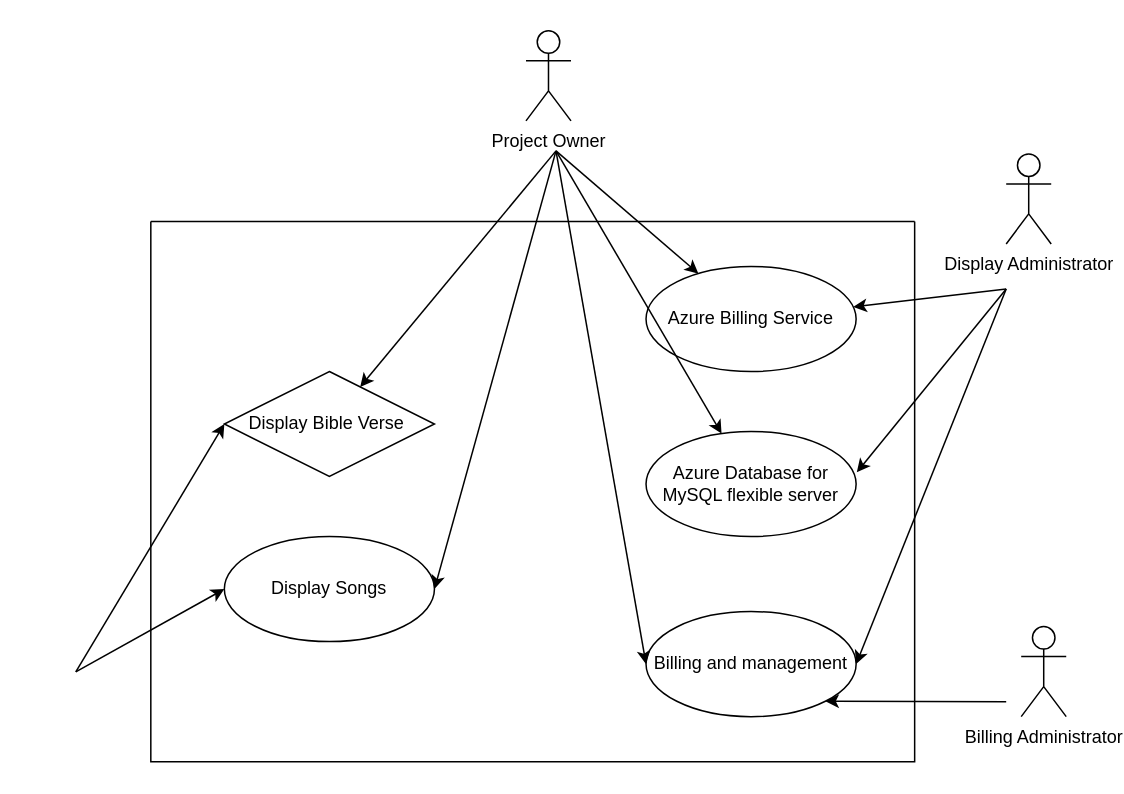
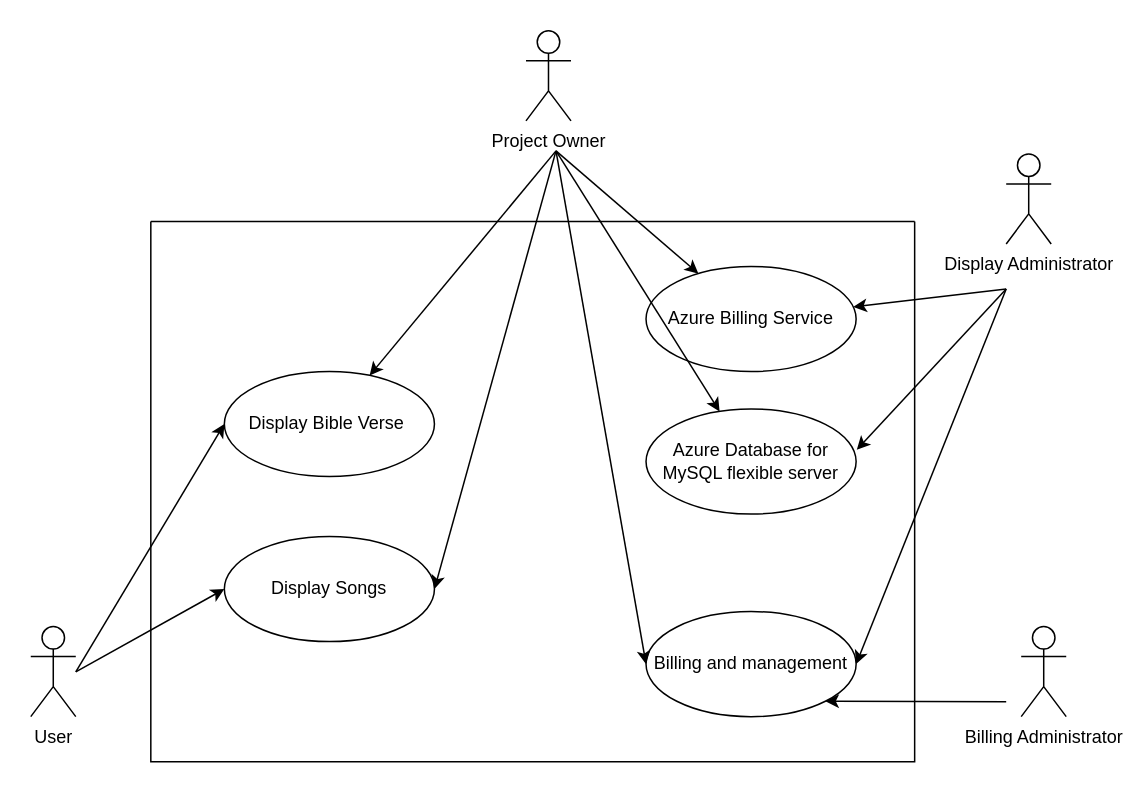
- <mxCell id="6" value="Display Bible Verse&amp;nbsp;" style="rhombus;whiteSpace=wrap;html=1;" parent="5" vertex="1"><mxGeometry x="49" y="100" width="140" height="70" as="geometry" /></mxCell>
+ <mxCell id="6" value="Display Bible Verse&amp;nbsp;" style="ellipse;whiteSpace=wrap;html=1;" parent="5" vertex="1"><mxGeometry x="49" y="100" width="140" height="70" as="geometry" /></mxCell>
- <mxCell id="8" value="Azure Database for MySQL flexible server" style="ellipse;whiteSpace=wrap;html=1;" parent="5" vertex="1"><mxGeometry x="330" y="140" width="140" height="70" as="geometry" /></mxCell>
+ <mxCell id="8" value="Azure Database for MySQL flexible server" style="ellipse;whiteSpace=wrap;html=1;" parent="5" vertex="1"><mxGeometry x="330" y="125" width="140" height="70" as="geometry" /></mxCell>
+ <mxCell id="2" value="User" style="shape=umlActor;verticalLabelPosition=bottom;verticalAlign=top;html=1;" parent="1" vertex="1"><mxGeometry x="20" y="417" width="30" height="60" as="geometry" /></mxCell>
